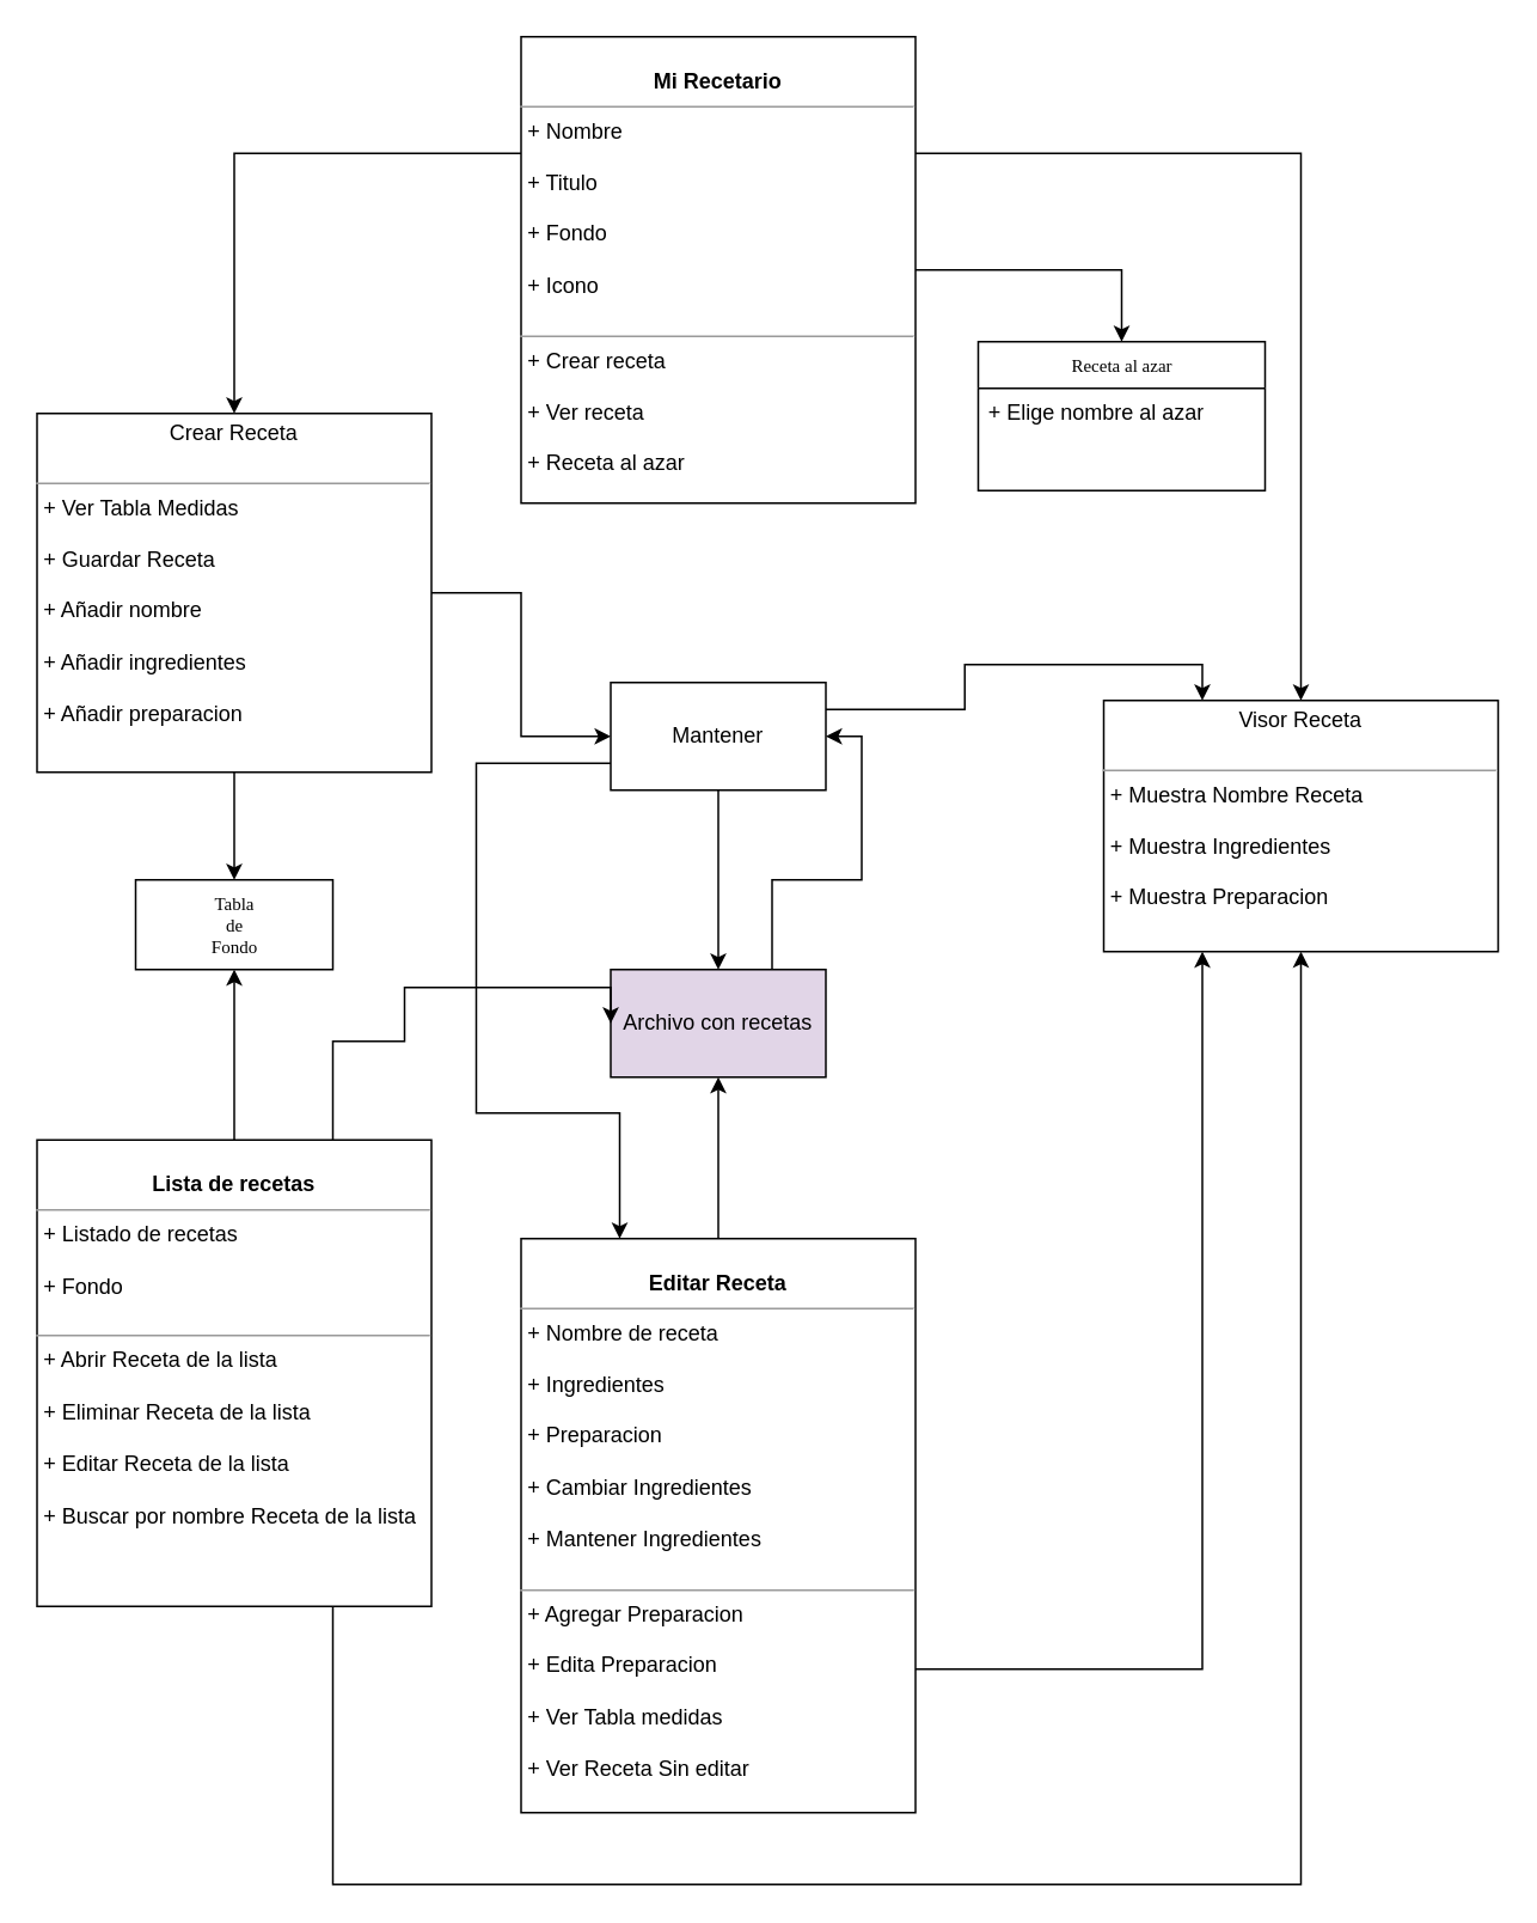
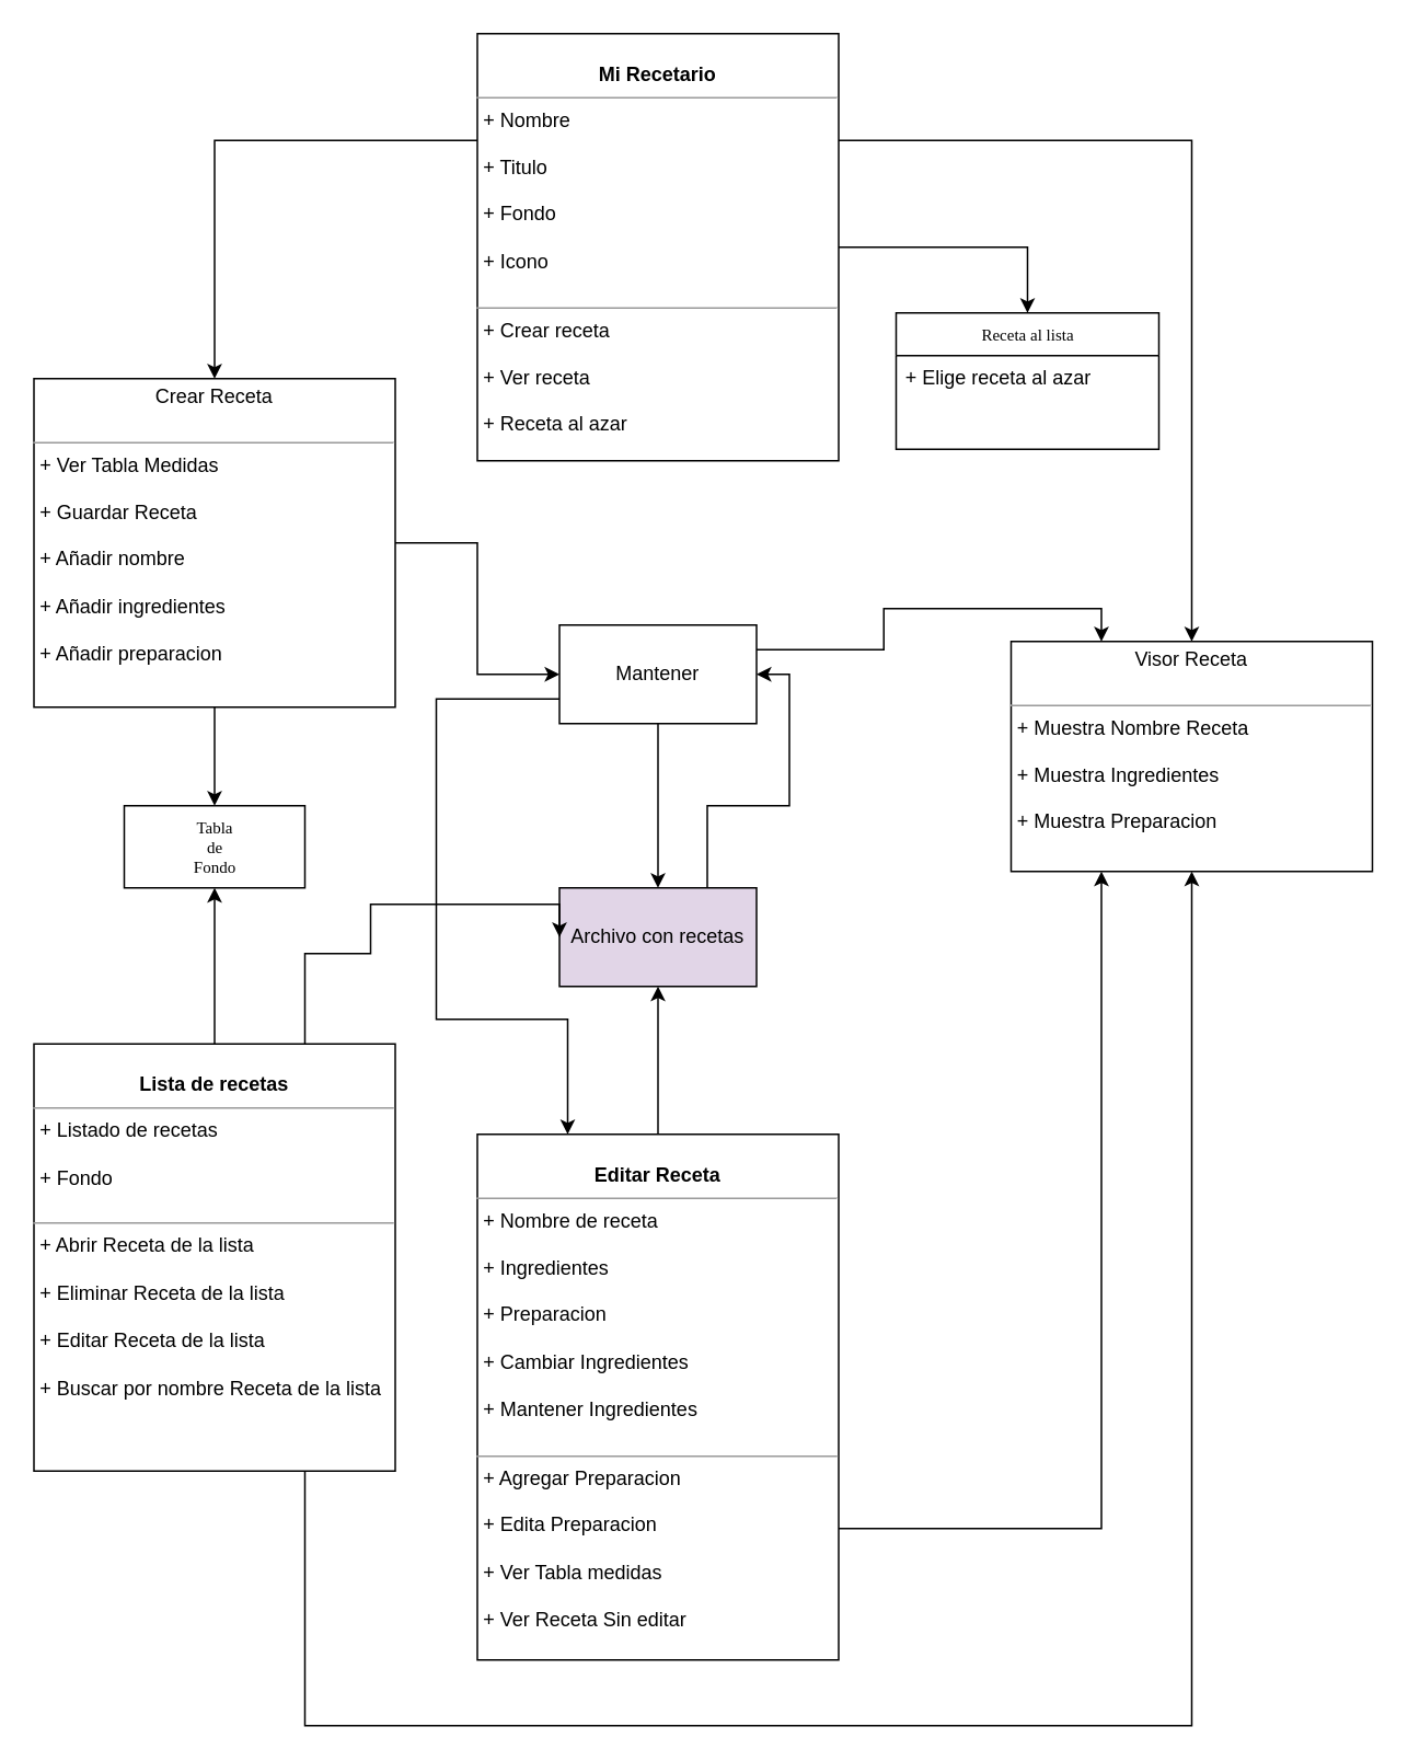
- <mxCell id="2" value="Receta al azar" style="swimlane;html=1;fontStyle=0;childLayout=stackLayout;horizontal=1;startSize=26;fillColor=none;horizontalStack=0;resizeParent=1;resizeLast=0;collapsible=1;marginBottom=0;swimlaneFillColor=#ffffff;rounded=0;shadow=0;comic=0;labelBackgroundColor=none;strokeWidth=1;fontFamily=Verdana;fontSize=10;align=center;" parent="1" vertex="1"><mxGeometry x="545" y="190" width="160" height="83" as="geometry"><mxRectangle x="85" y="410" width="110" height="30" as="alternateBounds" /></mxGeometry></mxCell>
+ <mxCell id="2" value="Receta al lista" style="swimlane;html=1;fontStyle=0;childLayout=stackLayout;horizontal=1;startSize=26;fillColor=none;horizontalStack=0;resizeParent=1;resizeLast=0;collapsible=1;marginBottom=0;swimlaneFillColor=#ffffff;rounded=0;shadow=0;comic=0;labelBackgroundColor=none;strokeWidth=1;fontFamily=Verdana;fontSize=10;align=center;" parent="1" vertex="1"><mxGeometry x="545" y="190" width="160" height="83" as="geometry"><mxRectangle x="85" y="410" width="110" height="30" as="alternateBounds" /></mxGeometry></mxCell>
- <mxCell id="3" value="+ Elige nombre al azar" style="text;html=1;strokeColor=none;fillColor=none;align=left;verticalAlign=top;spacingLeft=4;spacingRight=4;whiteSpace=wrap;overflow=hidden;rotatable=0;points=[[0,0.5],[1,0.5]];portConstraint=eastwest;" parent="2" vertex="1"><mxGeometry y="26" width="160" height="26" as="geometry" /></mxCell>
+ <mxCell id="3" value="+ Elige receta al azar" style="text;html=1;strokeColor=none;fillColor=none;align=left;verticalAlign=top;spacingLeft=4;spacingRight=4;whiteSpace=wrap;overflow=hidden;rotatable=0;points=[[0,0.5],[1,0.5]];portConstraint=eastwest;" parent="2" vertex="1"><mxGeometry y="26" width="160" height="26" as="geometry" /></mxCell>
